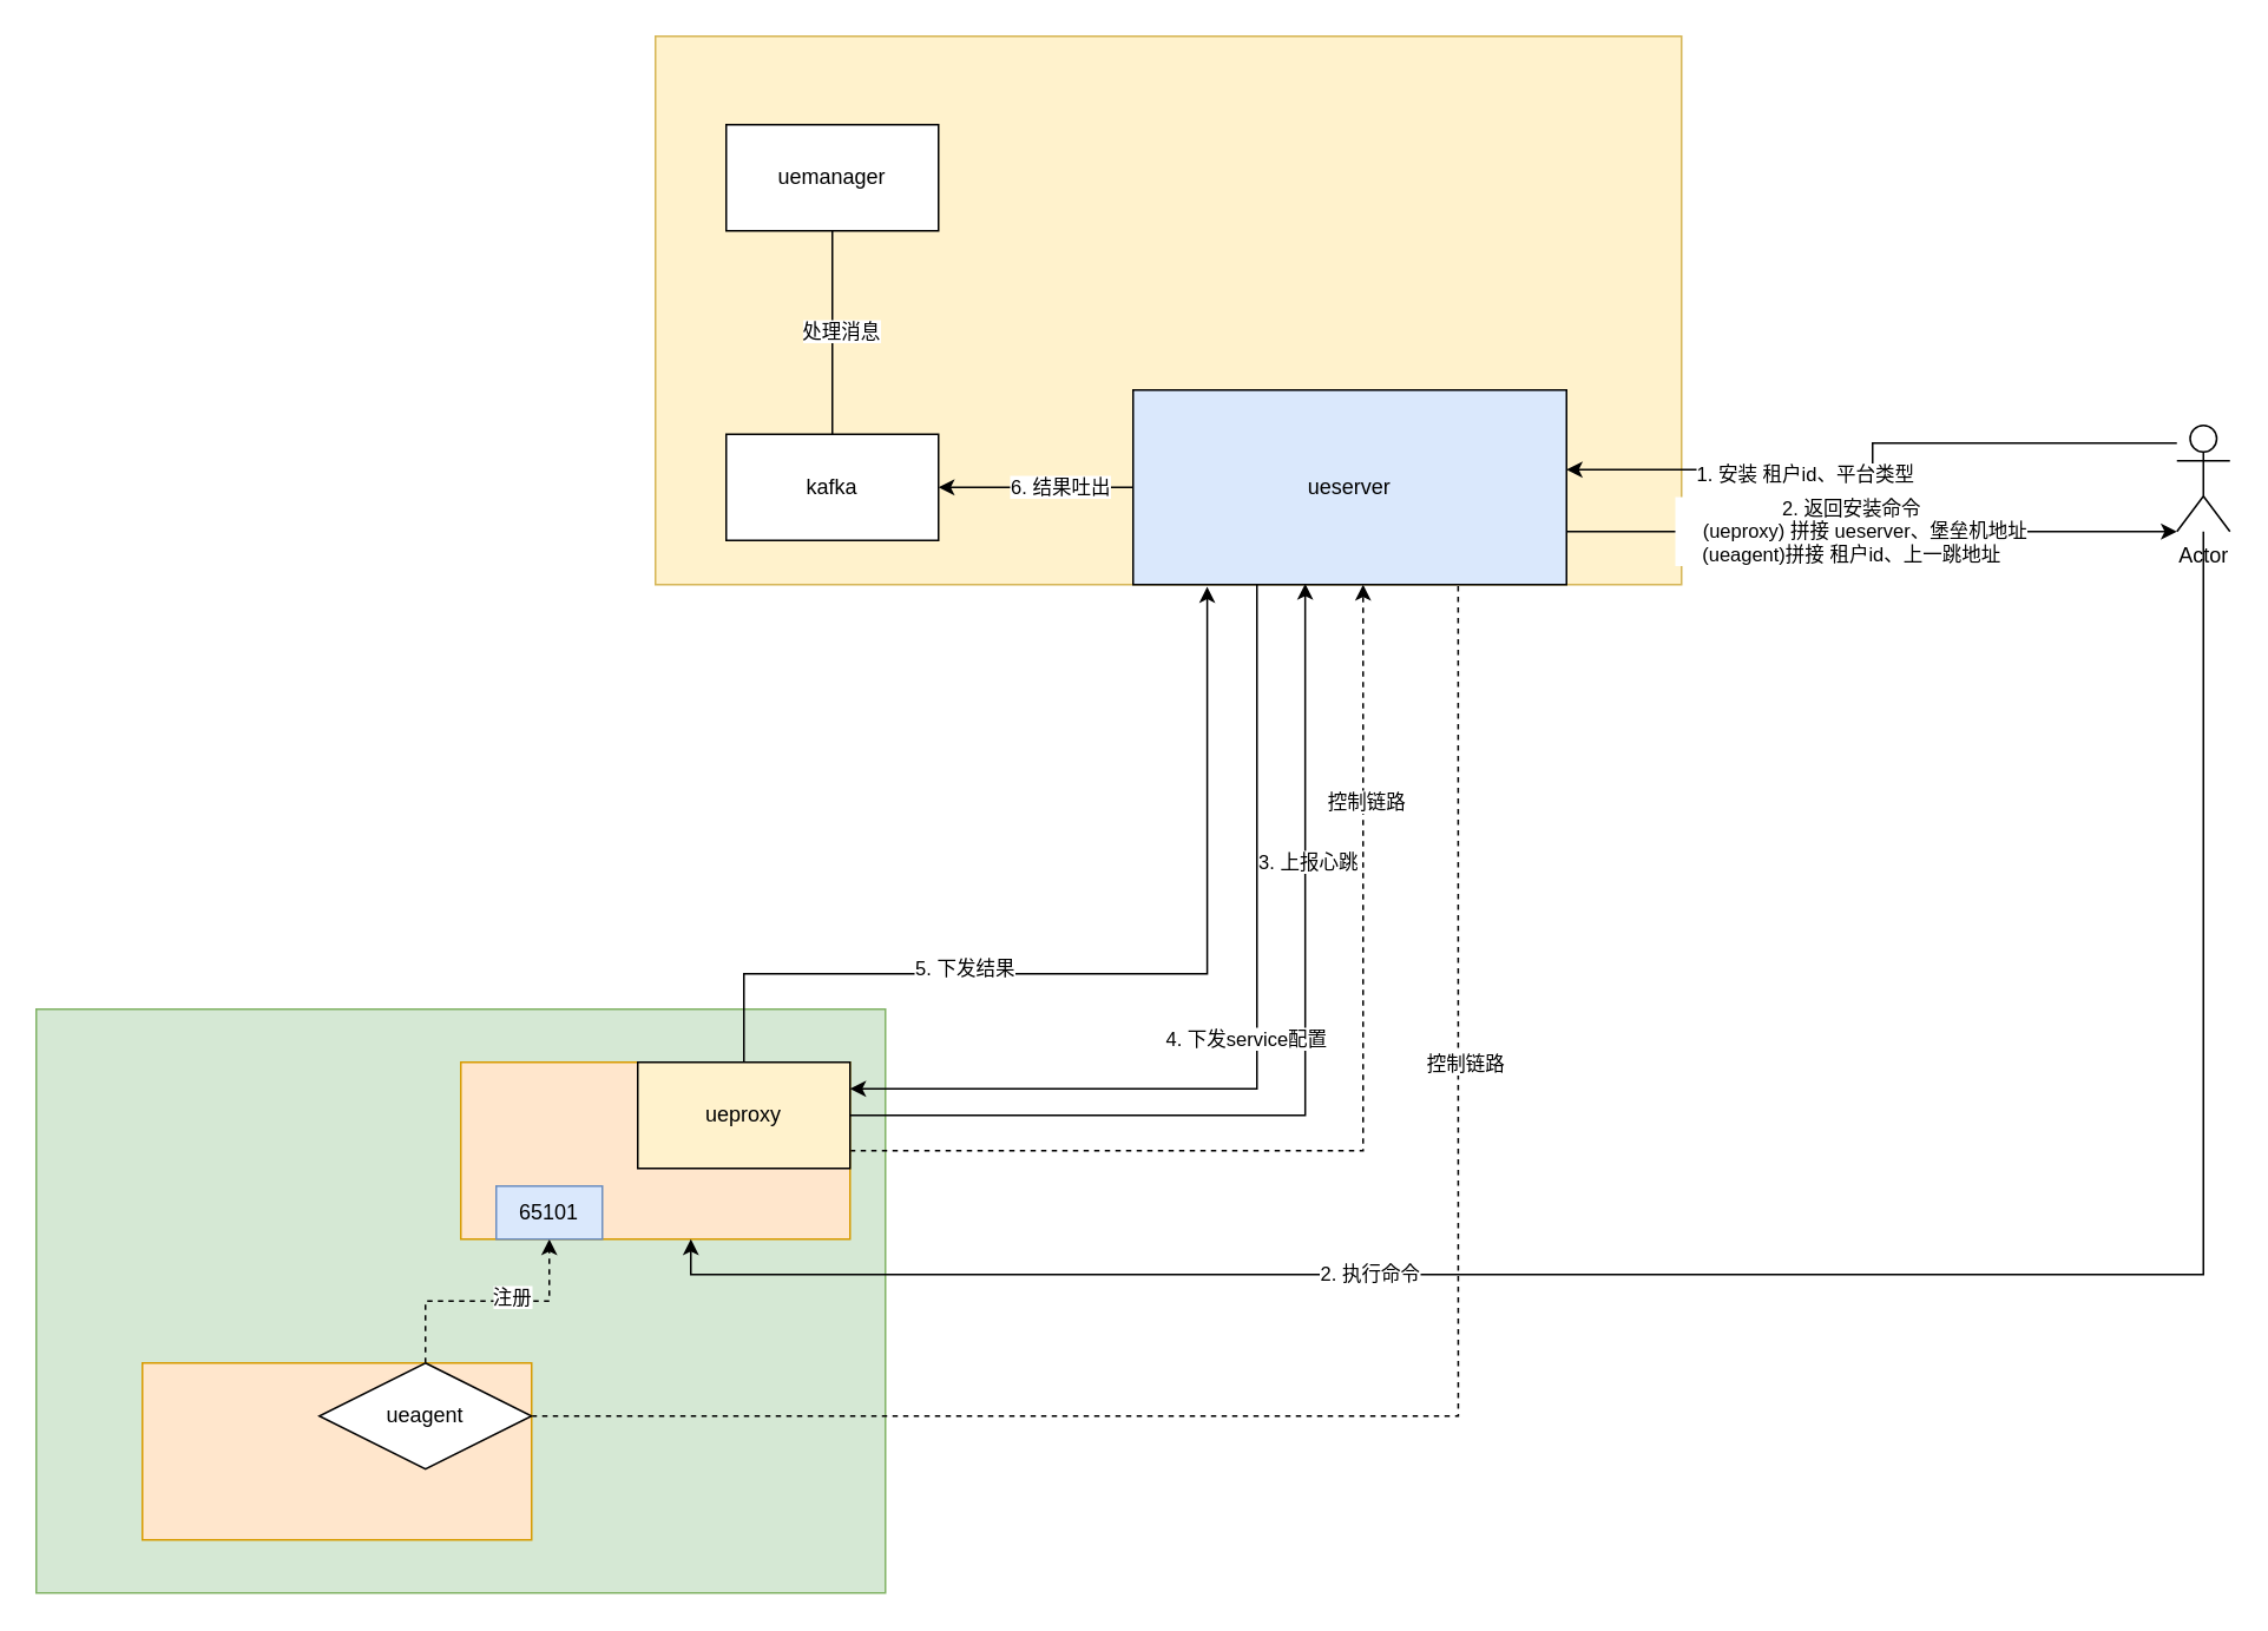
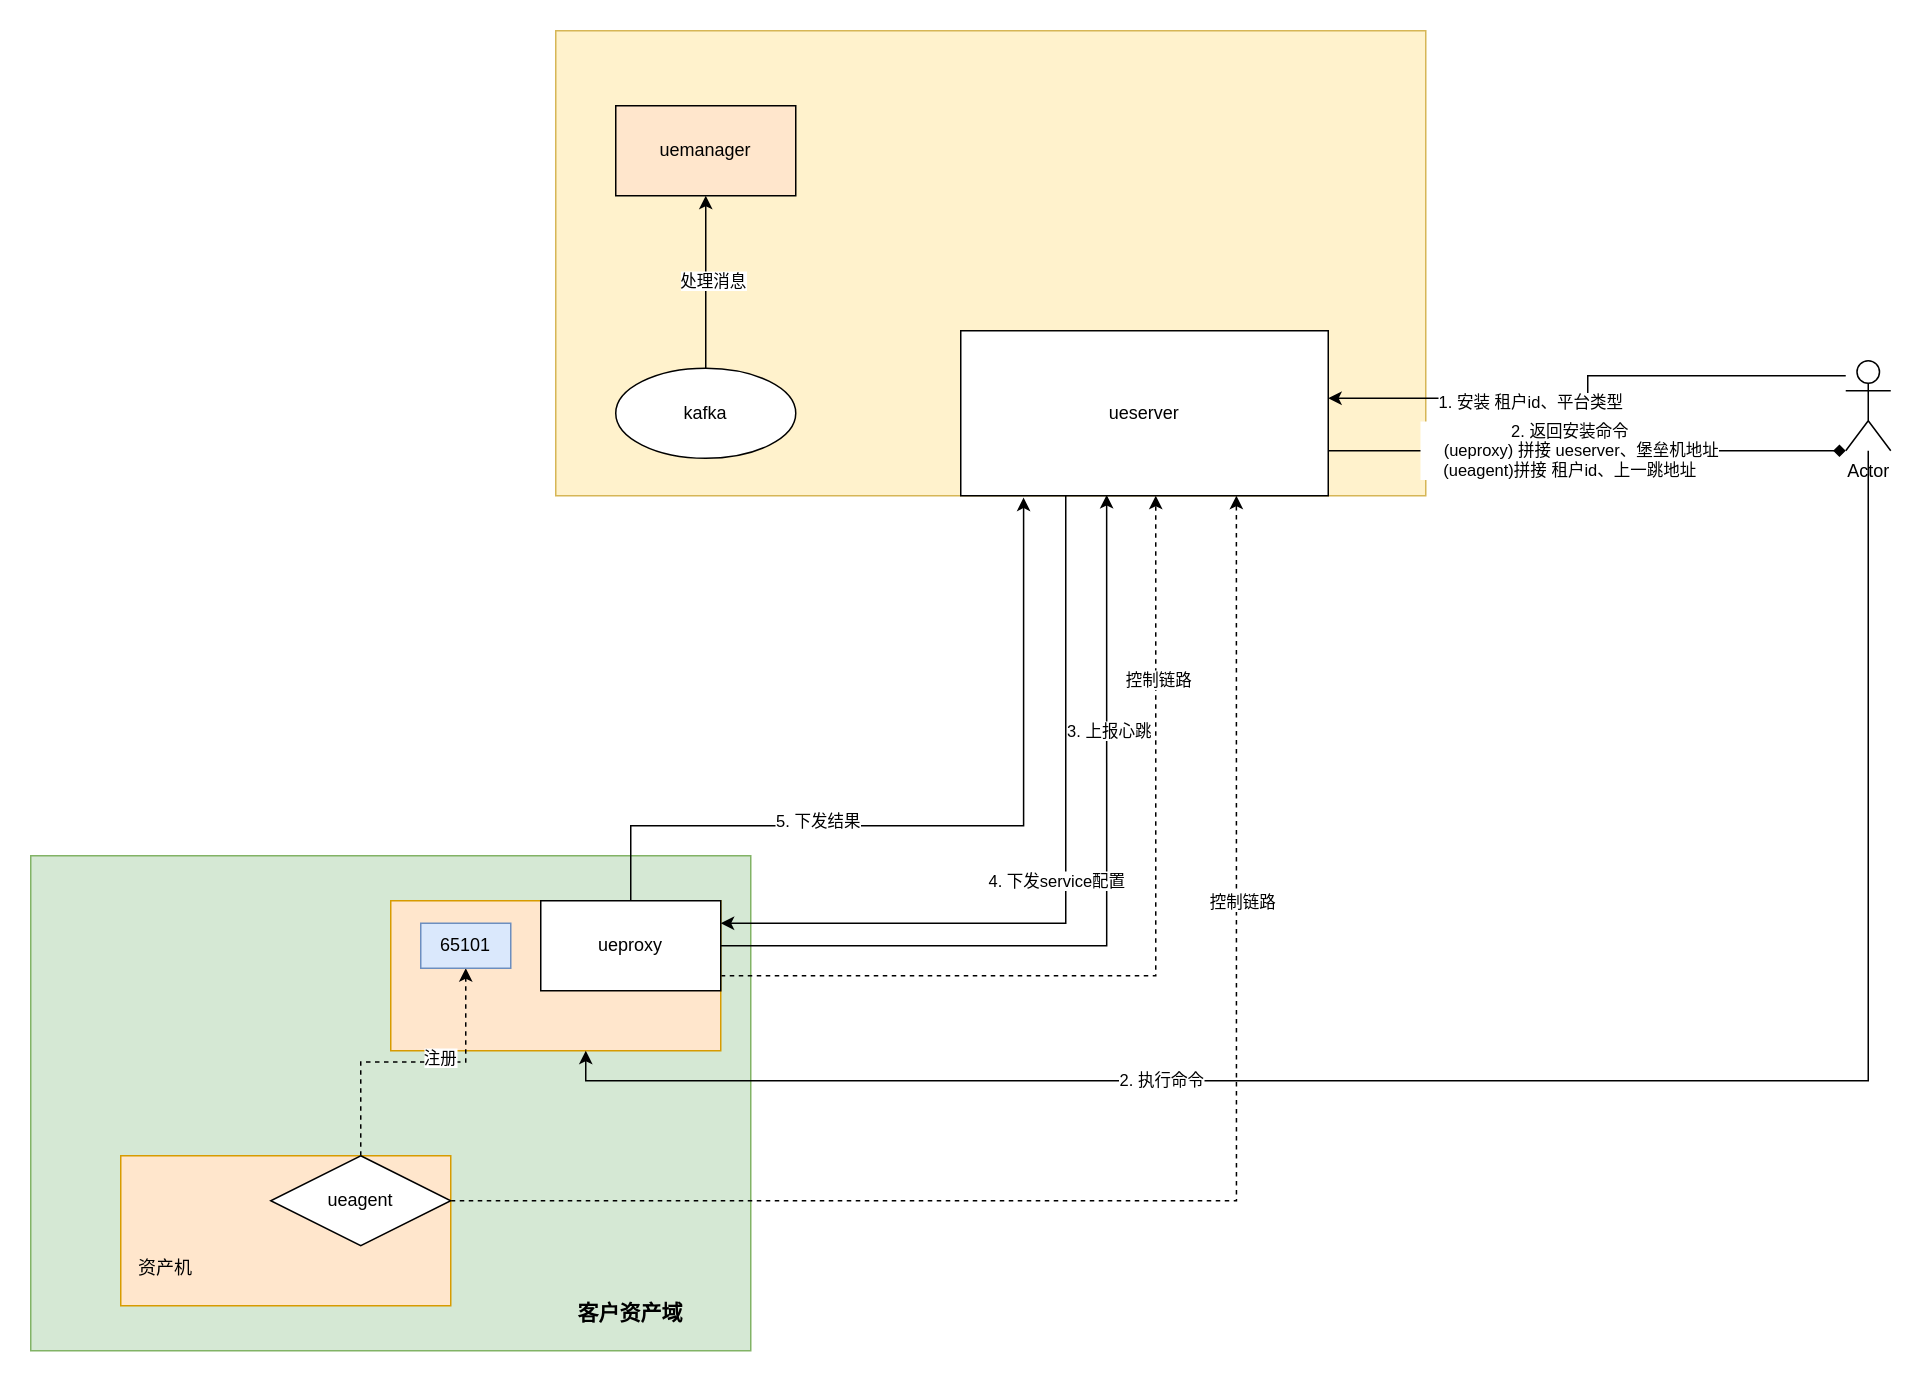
- <mxCell id="33" value="uemanager" style="rounded=0;whiteSpace=wrap;html=1;" parent="1" vertex="1"><mxGeometry x="410" y="70" width="120" height="60" as="geometry" /></mxCell>
+ <mxCell id="33" value="uemanager" style="rounded=0;whiteSpace=wrap;html=1;fillColor=#ffe6cc;" parent="1" vertex="1"><mxGeometry x="410" y="70" width="120" height="60" as="geometry" /></mxCell>
- <mxCell id="28" style="edgeStyle=orthogonalEdgeStyle;rounded=0;orthogonalLoop=1;jettySize=auto;html=1;endArrow=none;" parent="1" source="30" target="33" edge="1"><mxGeometry relative="1" as="geometry" /></mxCell>
+ <mxCell id="28" style="edgeStyle=orthogonalEdgeStyle;rounded=0;orthogonalLoop=1;jettySize=auto;html=1;" parent="1" source="30" target="33" edge="1"><mxGeometry relative="1" as="geometry" /></mxCell>
- <mxCell id="30" value="kafka" style="rounded=0;whiteSpace=wrap;html=1;" parent="1" vertex="1"><mxGeometry x="410" y="245" width="120" height="60" as="geometry" /></mxCell>
+ <mxCell id="30" value="kafka" style="ellipse;whiteSpace=wrap;html=1;" parent="1" vertex="1"><mxGeometry x="410" y="245" width="120" height="60" as="geometry" /></mxCell>
- <mxCell id="3" style="edgeStyle=orthogonalEdgeStyle;rounded=0;orthogonalLoop=1;jettySize=auto;html=1;" parent="1" source="5" target="30" edge="1"><mxGeometry relative="1" as="geometry" /></mxCell>
- <mxCell id="4" value="6. 结果吐出" style="edgeLabel;html=1;align=center;verticalAlign=middle;resizable=0;points=[];" parent="3" vertex="1" connectable="0"><mxGeometry x="-0.232" y="-1" relative="1" as="geometry"><mxPoint as="offset" /></mxGeometry></mxCell>
- <mxCell id="5" value="ueserver" style="rounded=0;whiteSpace=wrap;html=1;fillColor=#dae8fc;" parent="1" vertex="1"><mxGeometry x="640" y="220" width="245" height="110" as="geometry" /></mxCell>
+ <mxCell id="5" value="ueserver" style="rounded=0;whiteSpace=wrap;html=1;" parent="1" vertex="1"><mxGeometry x="640" y="220" width="245" height="110" as="geometry" /></mxCell>
- <mxCell id="18" style="edgeStyle=orthogonalEdgeStyle;rounded=0;orthogonalLoop=1;jettySize=auto;html=1;entryX=0;entryY=1;entryDx=0;entryDy=0;entryPerimeter=0;" parent="1" source="5" target="17" edge="1"><mxGeometry relative="1" as="geometry"><Array as="points"><mxPoint x="1170" y="300" /><mxPoint x="1170" y="300" /></Array></mxGeometry></mxCell>
+ <mxCell id="18" style="edgeStyle=orthogonalEdgeStyle;rounded=0;orthogonalLoop=1;jettySize=auto;html=1;entryX=0;entryY=1;entryDx=0;entryDy=0;entryPerimeter=0;endArrow=diamond;" parent="1" source="5" target="17" edge="1"><mxGeometry relative="1" as="geometry"><Array as="points"><mxPoint x="1170" y="300" /><mxPoint x="1170" y="300" /></Array></mxGeometry></mxCell>
- <mxCell id="12" style="edgeStyle=orthogonalEdgeStyle;rounded=0;orthogonalLoop=1;jettySize=auto;html=1;entryX=0.75;entryY=1;entryDx=0;entryDy=0;dashed=1;endArrow=none;" parent="1" source="35" target="5" edge="1"><mxGeometry relative="1" as="geometry" /></mxCell>
+ <mxCell id="12" style="edgeStyle=orthogonalEdgeStyle;rounded=0;orthogonalLoop=1;jettySize=auto;html=1;entryX=0.75;entryY=1;entryDx=0;entryDy=0;dashed=1;" parent="1" source="35" target="5" edge="1"><mxGeometry relative="1" as="geometry" /></mxCell>
- <mxCell id="22" value="ueproxy" style="rounded=0;whiteSpace=wrap;html=1;fillColor=#fff2cc;" parent="1" vertex="1"><mxGeometry x="360" y="600" width="120" height="60" as="geometry" /></mxCell>
+ <mxCell id="22" value="ueproxy" style="rounded=0;whiteSpace=wrap;html=1;" parent="1" vertex="1"><mxGeometry x="360" y="600" width="120" height="60" as="geometry" /></mxCell>
- <mxCell id="14" value="65101" style="text;html=1;strokeColor=#6c8ebf;fillColor=#dae8fc;align=center;verticalAlign=middle;whiteSpace=wrap;rounded=0;" parent="1" vertex="1"><mxGeometry x="280" y="670" width="60" height="30" as="geometry" /></mxCell>
+ <mxCell id="14" value="65101" style="text;html=1;strokeColor=#6c8ebf;fillColor=#dae8fc;align=center;verticalAlign=middle;whiteSpace=wrap;rounded=0;" parent="1" vertex="1"><mxGeometry x="280" y="615" width="60" height="30" as="geometry" /></mxCell>
+ <mxCell id="36" value="资产机" style="text;html=1;strokeColor=none;fillColor=none;align=center;verticalAlign=middle;whiteSpace=wrap;rounded=0;" parent="1" vertex="1"><mxGeometry x="80" y="830" width="60" height="30" as="geometry" /></mxCell>
+ <mxCell id="23" value="客户资产域" style="text;html=1;strokeColor=none;fillColor=none;align=center;verticalAlign=middle;whiteSpace=wrap;rounded=0;fontStyle=1;fontSize=14;" parent="1" vertex="1"><mxGeometry x="375" y="860" width="90" height="30" as="geometry" /></mxCell>
